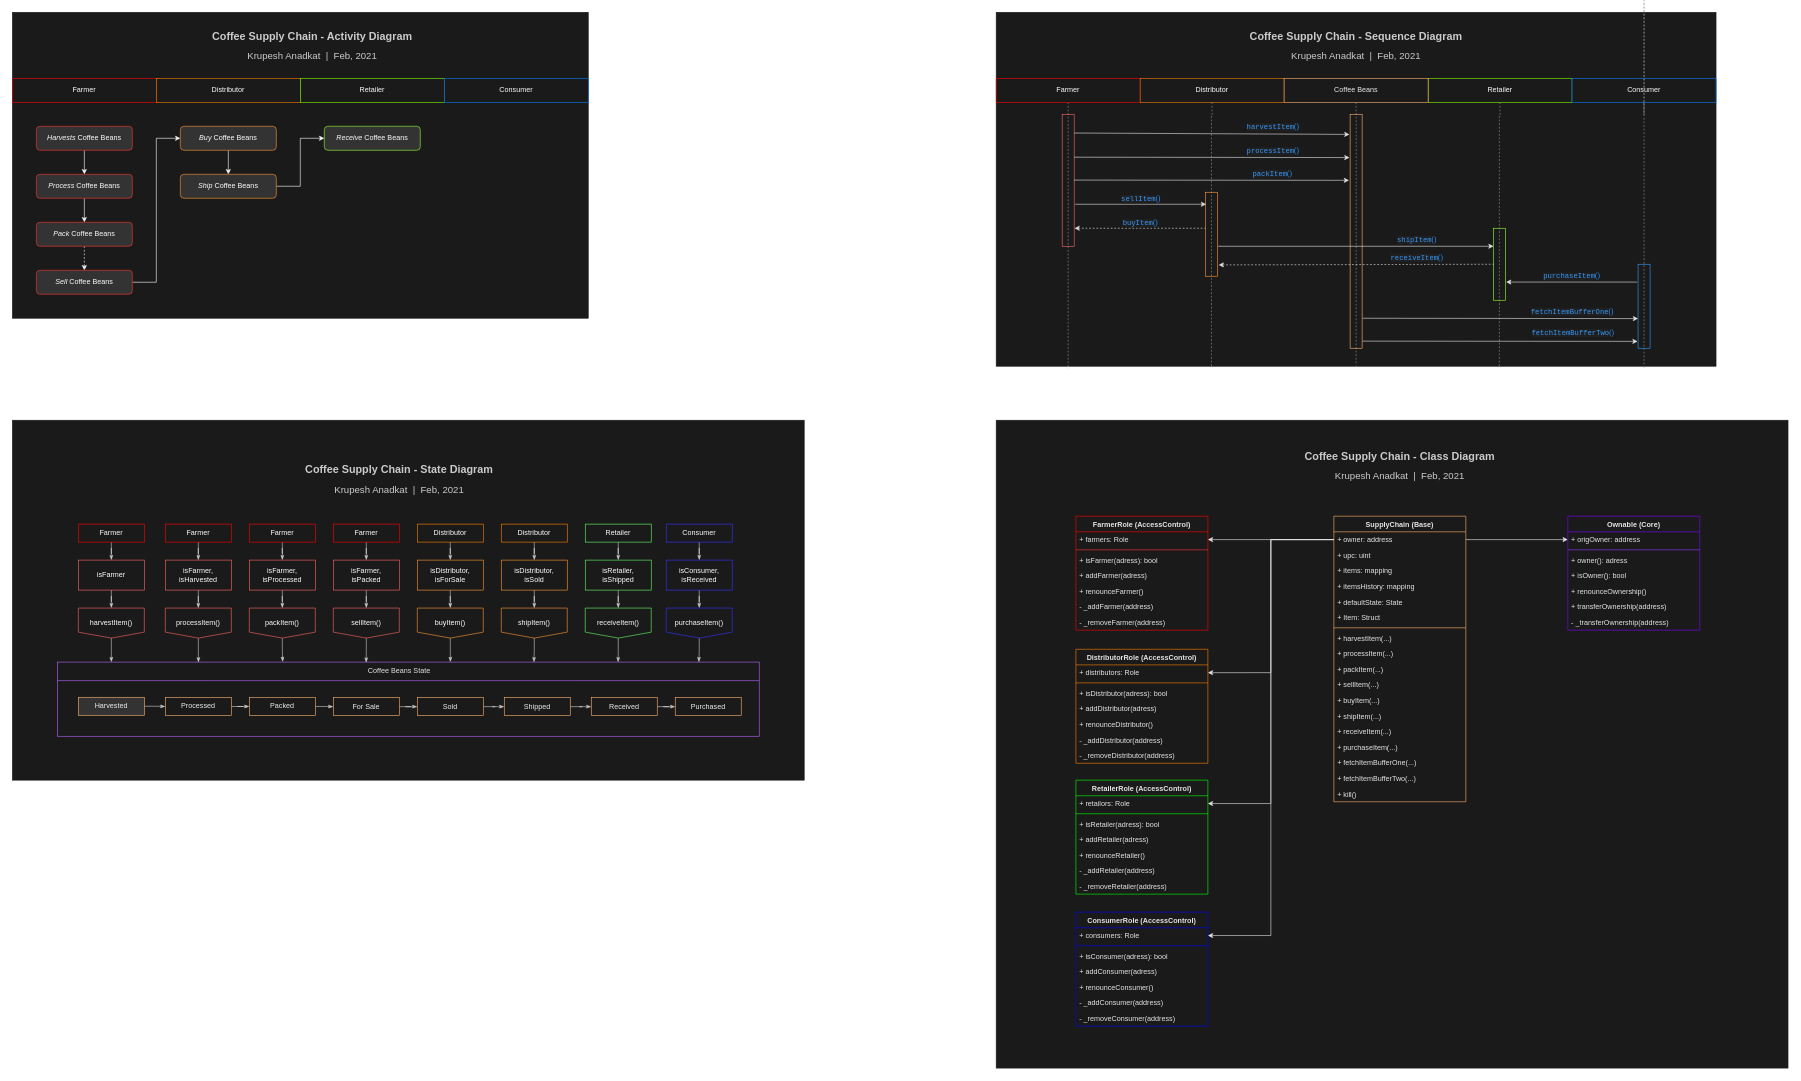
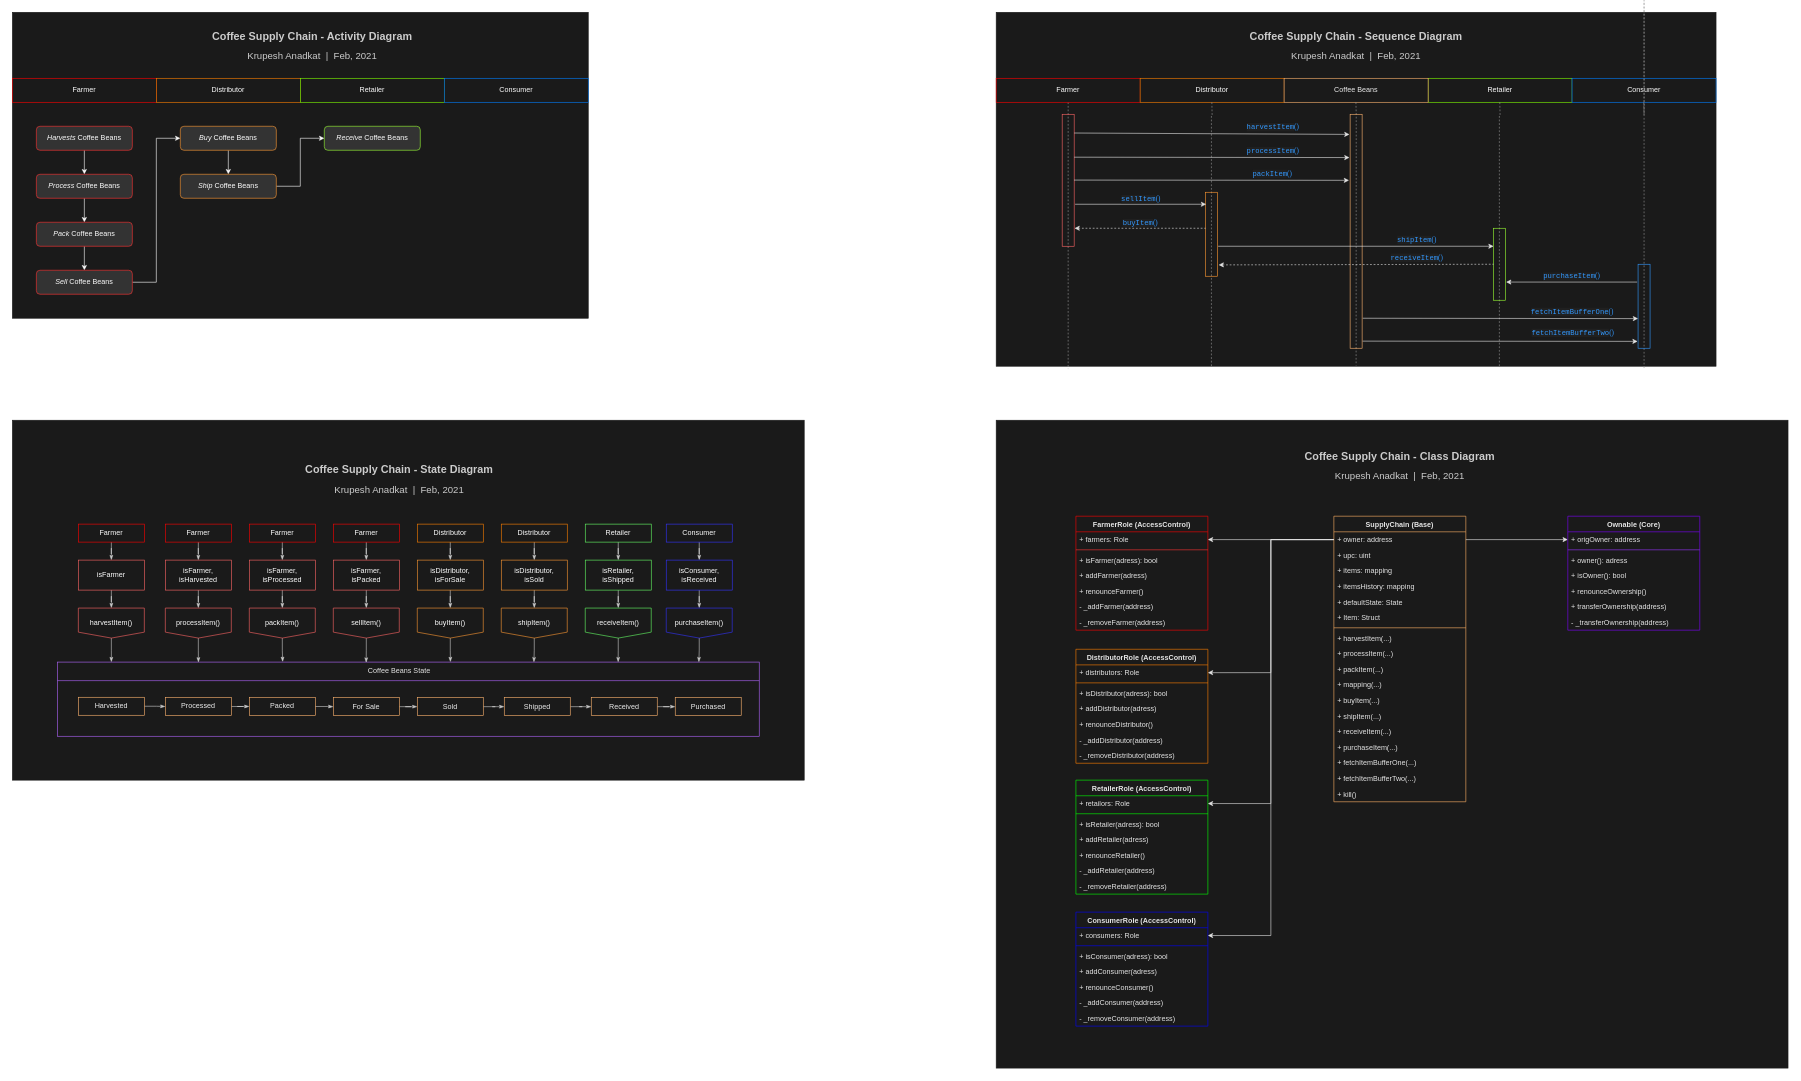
- <mxCell id="11" style="edgeStyle=orthogonalEdgeStyle;rounded=0;orthogonalLoop=1;jettySize=auto;html=1;entryX=0.5;entryY=0;entryDx=0;entryDy=0;strokeColor=#FFFFFF;dashed=1;" edge="1" parent="1" source="12" target="14"><mxGeometry relative="1" as="geometry" /></mxCell>
+ <mxCell id="11" style="edgeStyle=orthogonalEdgeStyle;rounded=0;orthogonalLoop=1;jettySize=auto;html=1;entryX=0.5;entryY=0;entryDx=0;entryDy=0;strokeColor=#FFFFFF;" edge="1" parent="1" source="12" target="14"><mxGeometry relative="1" as="geometry" /></mxCell>
- <mxCell id="183" value="+ sellItem(...)" style="text;strokeColor=none;fillColor=none;align=left;verticalAlign=top;spacingLeft=4;spacingRight=4;overflow=hidden;rotatable=0;points=[[0,0.5],[1,0.5]];portConstraint=eastwest;fontColor=#E6E6E6;" vertex="1" parent="172"><mxGeometry y="268" width="220" height="26" as="geometry" /></mxCell>
+ <mxCell id="183" value="+ mapping(...)" style="text;strokeColor=none;fillColor=none;align=left;verticalAlign=top;spacingLeft=4;spacingRight=4;overflow=hidden;rotatable=0;points=[[0,0.5],[1,0.5]];portConstraint=eastwest;fontColor=#E6E6E6;" vertex="1" parent="172"><mxGeometry y="268" width="220" height="26" as="geometry" /></mxCell>
- <mxCell id="75" value="Harvested" style="rounded=0;whiteSpace=wrap;html=1;fillColor=#333333;strokeColor=#FFB570;fontColor=#EDEDED;" vertex="1" parent="1"><mxGeometry x="130" y="1161.83" width="110" height="30" as="geometry" /></mxCell>
+ <mxCell id="75" value="Harvested" style="rounded=0;whiteSpace=wrap;html=1;fillColor=#1A1A1A;strokeColor=#FFB570;fontColor=#EDEDED;" vertex="1" parent="1"><mxGeometry x="130" y="1161.83" width="110" height="30" as="geometry" /></mxCell>
